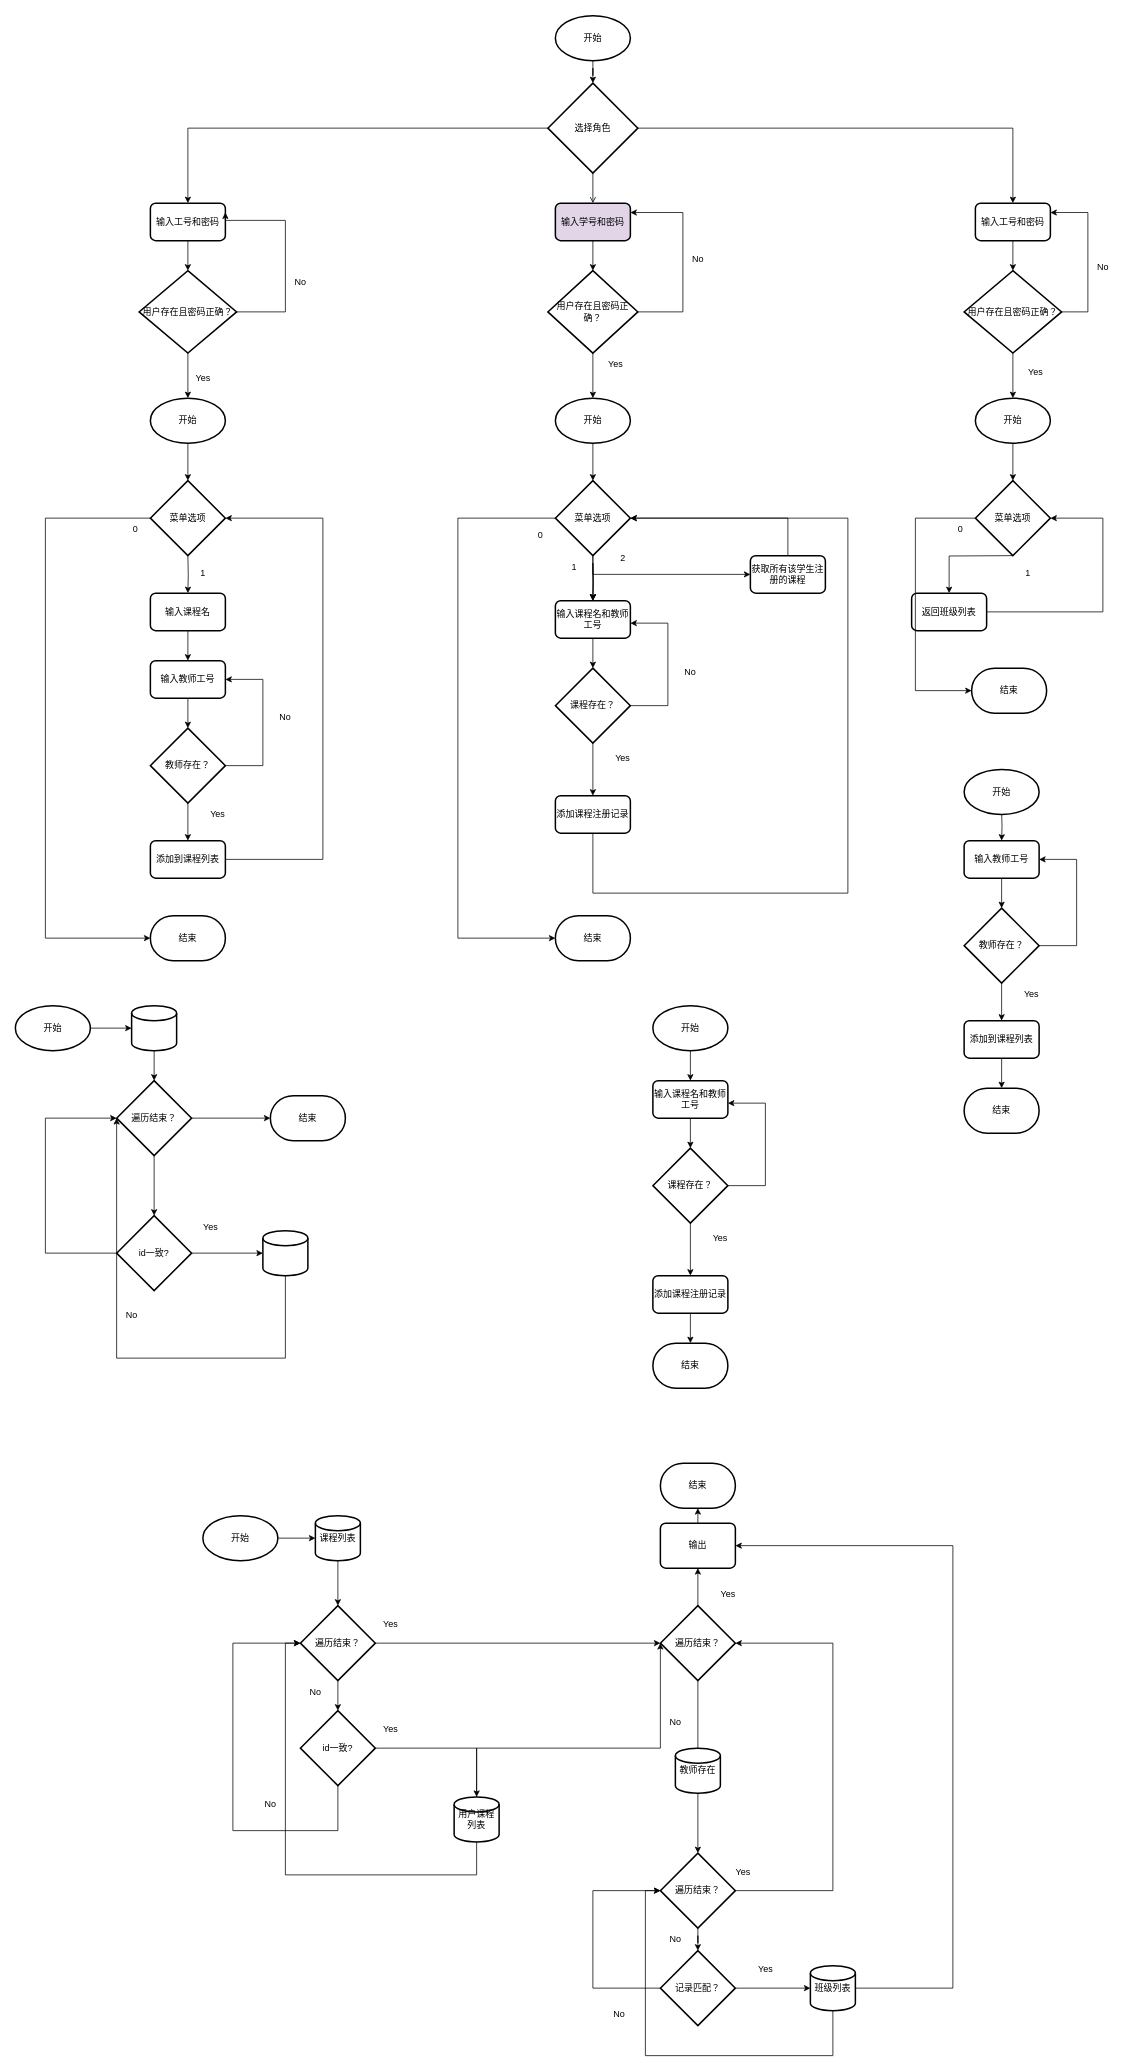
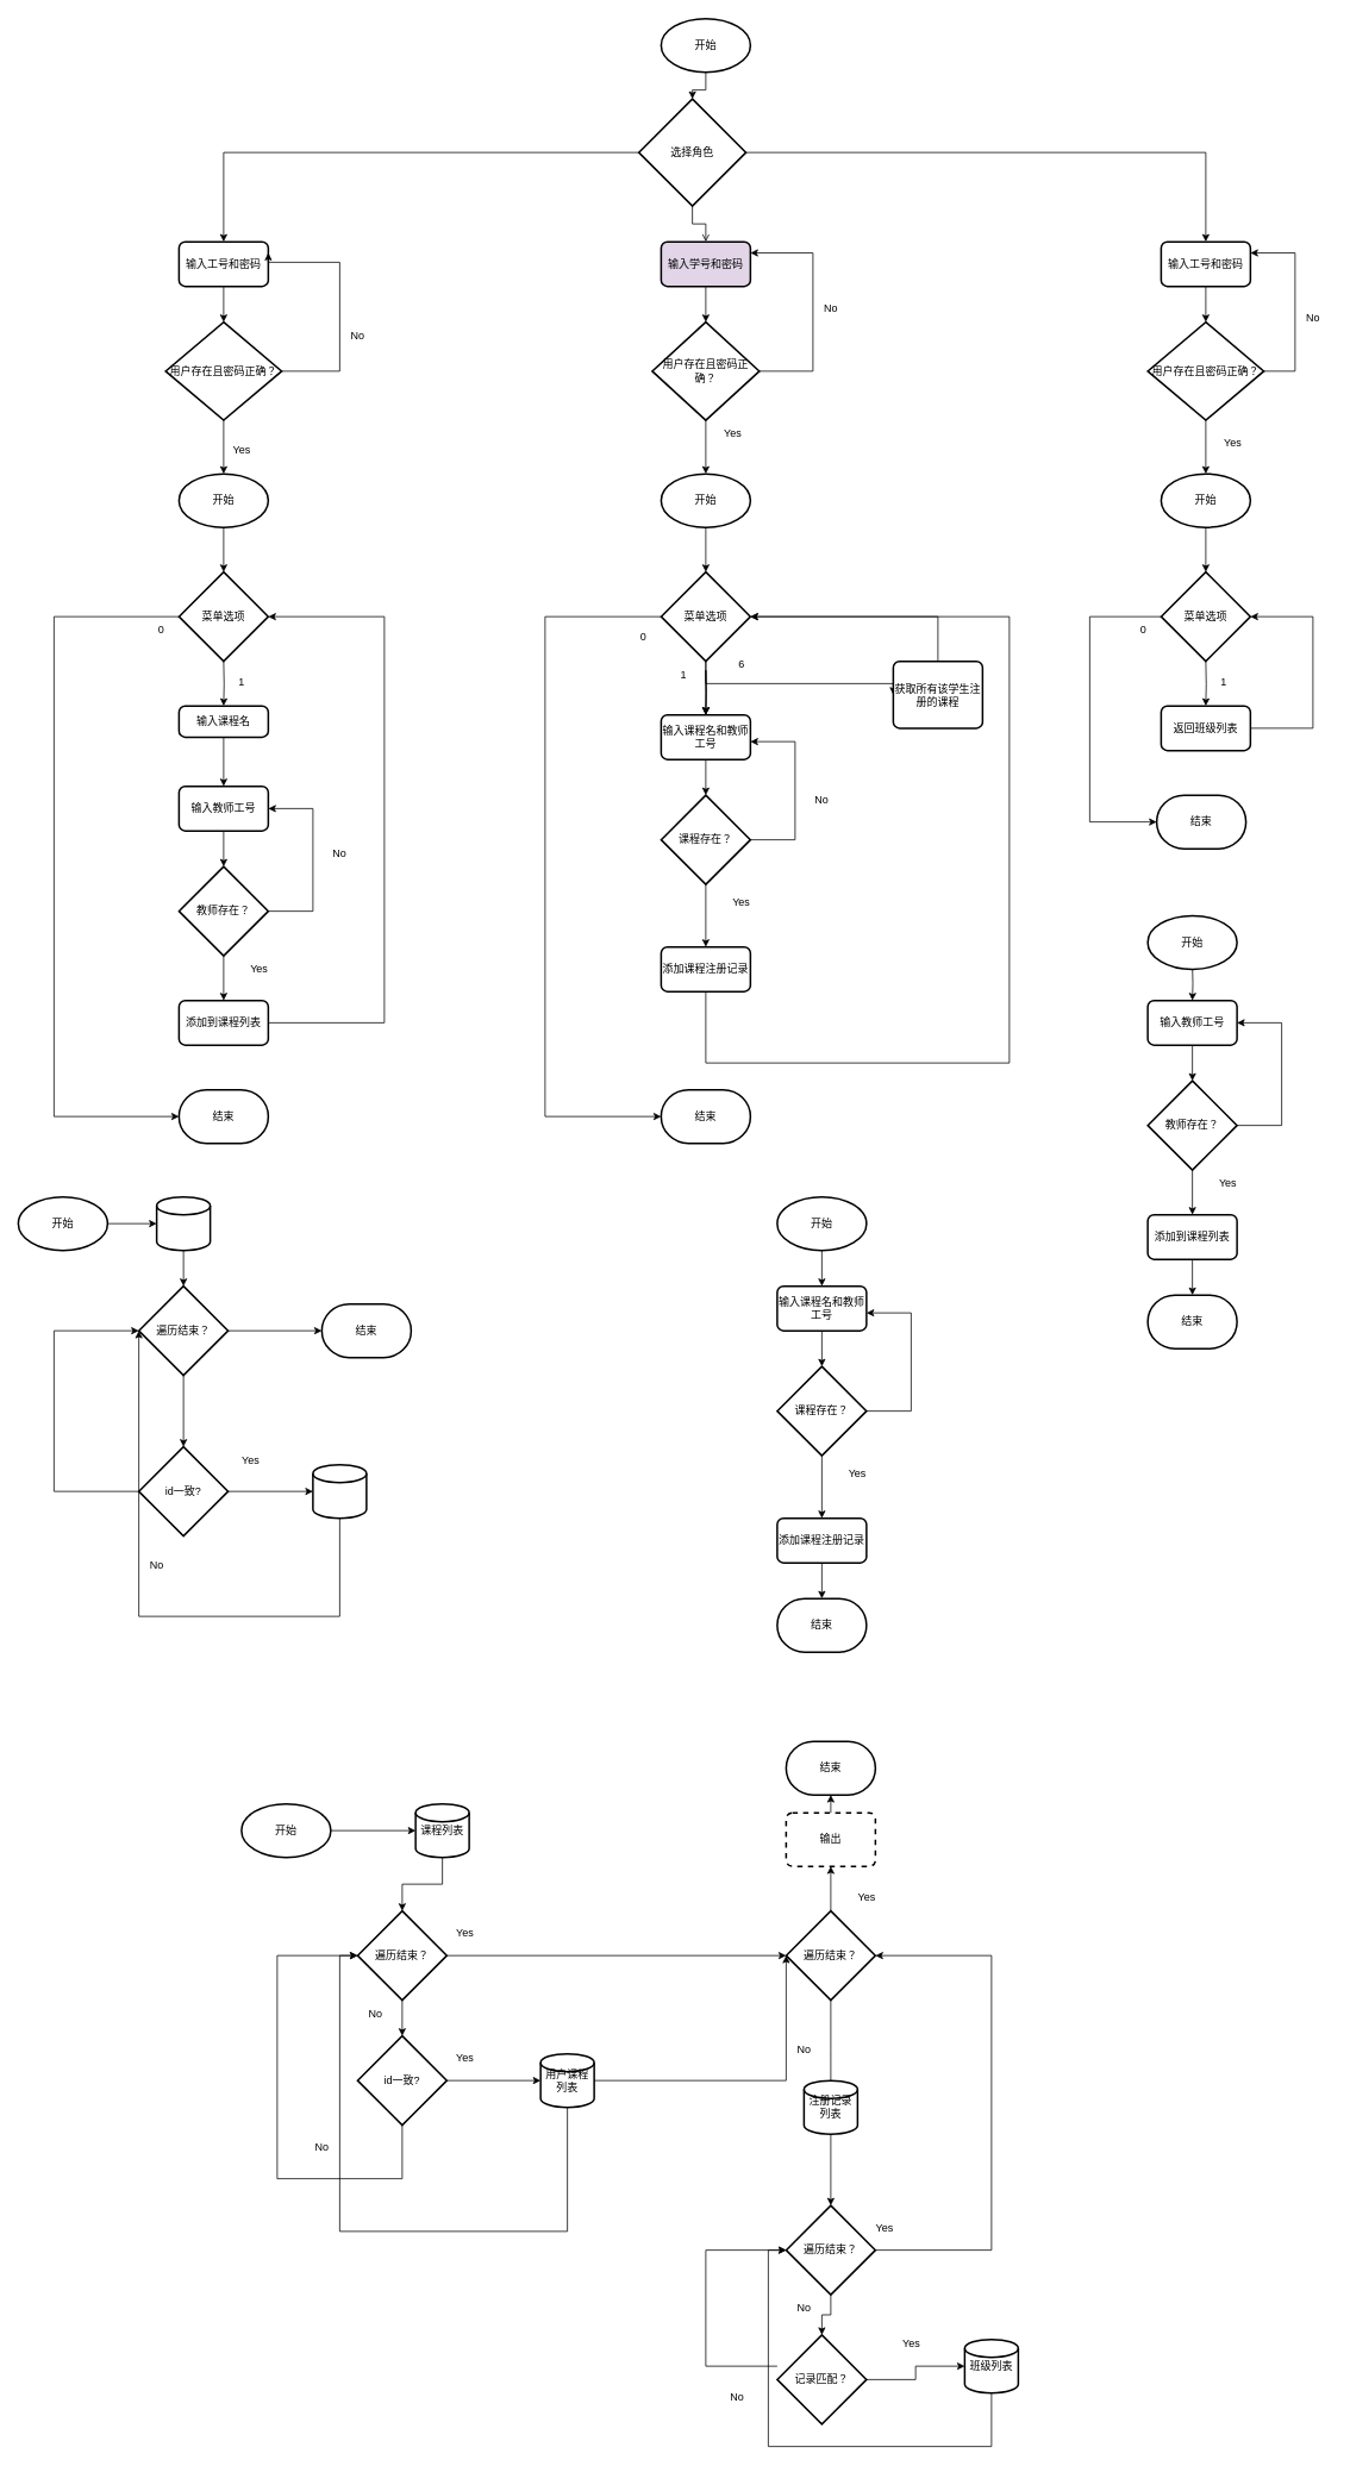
- <mxCell id="59" value="选择角色" style="strokeWidth=2;html=1;shape=mxgraph.flowchart.decision;whiteSpace=wrap;" vertex="1" parent="1"><mxGeometry x="730" y="110" width="120" height="120" as="geometry" /></mxCell>
+ <mxCell id="59" value="选择角色" style="strokeWidth=2;html=1;shape=mxgraph.flowchart.decision;whiteSpace=wrap;" vertex="1" parent="1"><mxGeometry x="715" y="110" width="120" height="120" as="geometry" /></mxCell>
- <mxCell id="43" value="2" style="text;html=1;align=center;verticalAlign=middle;resizable=0;points=[];autosize=1;strokeColor=none;fillColor=none;" vertex="1" parent="1"><mxGeometry x="815" y="728" width="30" height="30" as="geometry" /></mxCell>
+ <mxCell id="43" value="6" style="text;html=1;align=center;verticalAlign=middle;resizable=0;points=[];autosize=1;strokeColor=none;fillColor=none;" vertex="1" parent="1"><mxGeometry x="815" y="728" width="30" height="30" as="geometry" /></mxCell>
- <mxCell id="41" value="获取所有该学生注册的课程" style="rounded=1;whiteSpace=wrap;html=1;absoluteArcSize=1;arcSize=14;strokeWidth=2;" vertex="1" parent="1"><mxGeometry x="1000" y="740" width="100" height="50" as="geometry" /></mxCell>
+ <mxCell id="41" value="获取所有该学生注册的课程" style="rounded=1;whiteSpace=wrap;html=1;absoluteArcSize=1;arcSize=14;strokeWidth=2;" vertex="1" parent="1"><mxGeometry x="1000" y="740" width="100" height="75" as="geometry" /></mxCell>
- <mxCell id="12" value="输入课程名" style="rounded=1;whiteSpace=wrap;html=1;absoluteArcSize=1;arcSize=14;strokeWidth=2;" vertex="1" parent="1"><mxGeometry x="200" y="790" width="100" height="50" as="geometry" /></mxCell>
+ <mxCell id="12" value="输入课程名" style="rounded=1;whiteSpace=wrap;html=1;absoluteArcSize=1;arcSize=14;strokeWidth=2;" vertex="1" parent="1"><mxGeometry x="200" y="790" width="100" height="35" as="geometry" /></mxCell>
- <mxCell id="46" value="返回班级列表" style="rounded=1;whiteSpace=wrap;html=1;absoluteArcSize=1;arcSize=14;strokeWidth=2;" vertex="1" parent="1"><mxGeometry x="1215" y="790" width="100" height="50" as="geometry" /></mxCell>
+ <mxCell id="46" value="返回班级列表" style="rounded=1;whiteSpace=wrap;html=1;absoluteArcSize=1;arcSize=14;strokeWidth=2;" vertex="1" parent="1"><mxGeometry x="1300" y="790" width="100" height="50" as="geometry" /></mxCell>
- <mxCell id="117" value="课程列表" style="strokeWidth=2;html=1;shape=mxgraph.flowchart.database;whiteSpace=wrap;" vertex="1" parent="1"><mxGeometry x="420" y="2020" width="60" height="60" as="geometry" /></mxCell>
+ <mxCell id="117" value="课程列表" style="strokeWidth=2;html=1;shape=mxgraph.flowchart.database;whiteSpace=wrap;" vertex="1" parent="1"><mxGeometry x="465" y="2020" width="60" height="60" as="geometry" /></mxCell>
- <mxCell id="152" value="输出" style="rounded=1;whiteSpace=wrap;html=1;absoluteArcSize=1;arcSize=14;strokeWidth=2;" vertex="1" parent="1"><mxGeometry x="880" y="2030" width="100" height="60" as="geometry" /></mxCell>
+ <mxCell id="152" value="输出" style="rounded=1;whiteSpace=wrap;html=1;absoluteArcSize=1;arcSize=14;strokeWidth=2;dashed=1;" vertex="1" parent="1"><mxGeometry x="880" y="2030" width="100" height="60" as="geometry" /></mxCell>
- <mxCell id="140" style="edgeStyle=orthogonalEdgeStyle;rounded=0;orthogonalLoop=1;jettySize=auto;html=1;entryX=1;entryY=0.5;entryDx=0;entryDy=0;" edge="1" parent="1" source="141" target="152"><mxGeometry relative="1" as="geometry"><Array as="points"><mxPoint x="1270" y="2650" /><mxPoint x="1270" y="2060" /></Array></mxGeometry></mxCell>
- <mxCell id="137" value="教师存在" style="strokeWidth=2;html=1;shape=mxgraph.flowchart.database;whiteSpace=wrap;" vertex="1" parent="1"><mxGeometry x="900" y="2330" width="60" height="60" as="geometry" /></mxCell>
+ <mxCell id="137" value="注册记录列表" style="strokeWidth=2;html=1;shape=mxgraph.flowchart.database;whiteSpace=wrap;" vertex="1" parent="1"><mxGeometry x="900" y="2330" width="60" height="60" as="geometry" /></mxCell>
- <mxCell id="113" value="用户课程列表" style="strokeWidth=2;html=1;shape=mxgraph.flowchart.database;whiteSpace=wrap;" vertex="1" parent="1"><mxGeometry x="605" y="2395" width="60" height="60" as="geometry" /></mxCell>
+ <mxCell id="113" value="用户课程列表" style="strokeWidth=2;html=1;shape=mxgraph.flowchart.database;whiteSpace=wrap;" vertex="1" parent="1"><mxGeometry x="605" y="2300" width="60" height="60" as="geometry" /></mxCell>
- <mxCell id="143" value="记录匹配？" style="strokeWidth=2;html=1;shape=mxgraph.flowchart.decision;whiteSpace=wrap;" vertex="1" parent="1"><mxGeometry x="880" y="2600" width="100" height="100" as="geometry" /></mxCell>
+ <mxCell id="143" value="记录匹配？" style="strokeWidth=2;html=1;shape=mxgraph.flowchart.decision;whiteSpace=wrap;" vertex="1" parent="1"><mxGeometry x="870" y="2615" width="100" height="100" as="geometry" /></mxCell>
